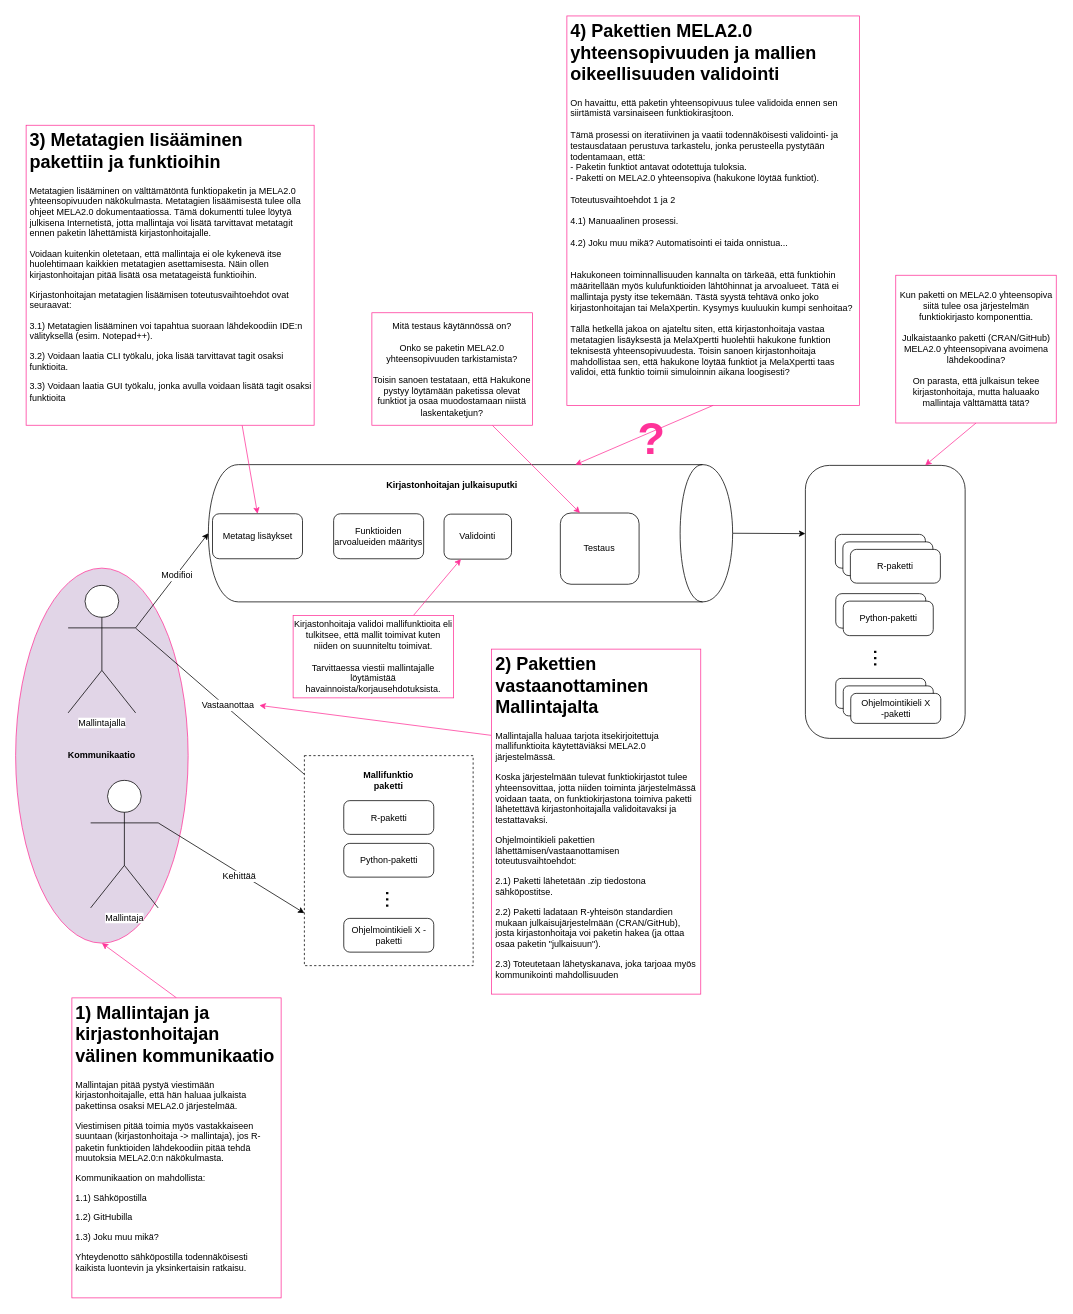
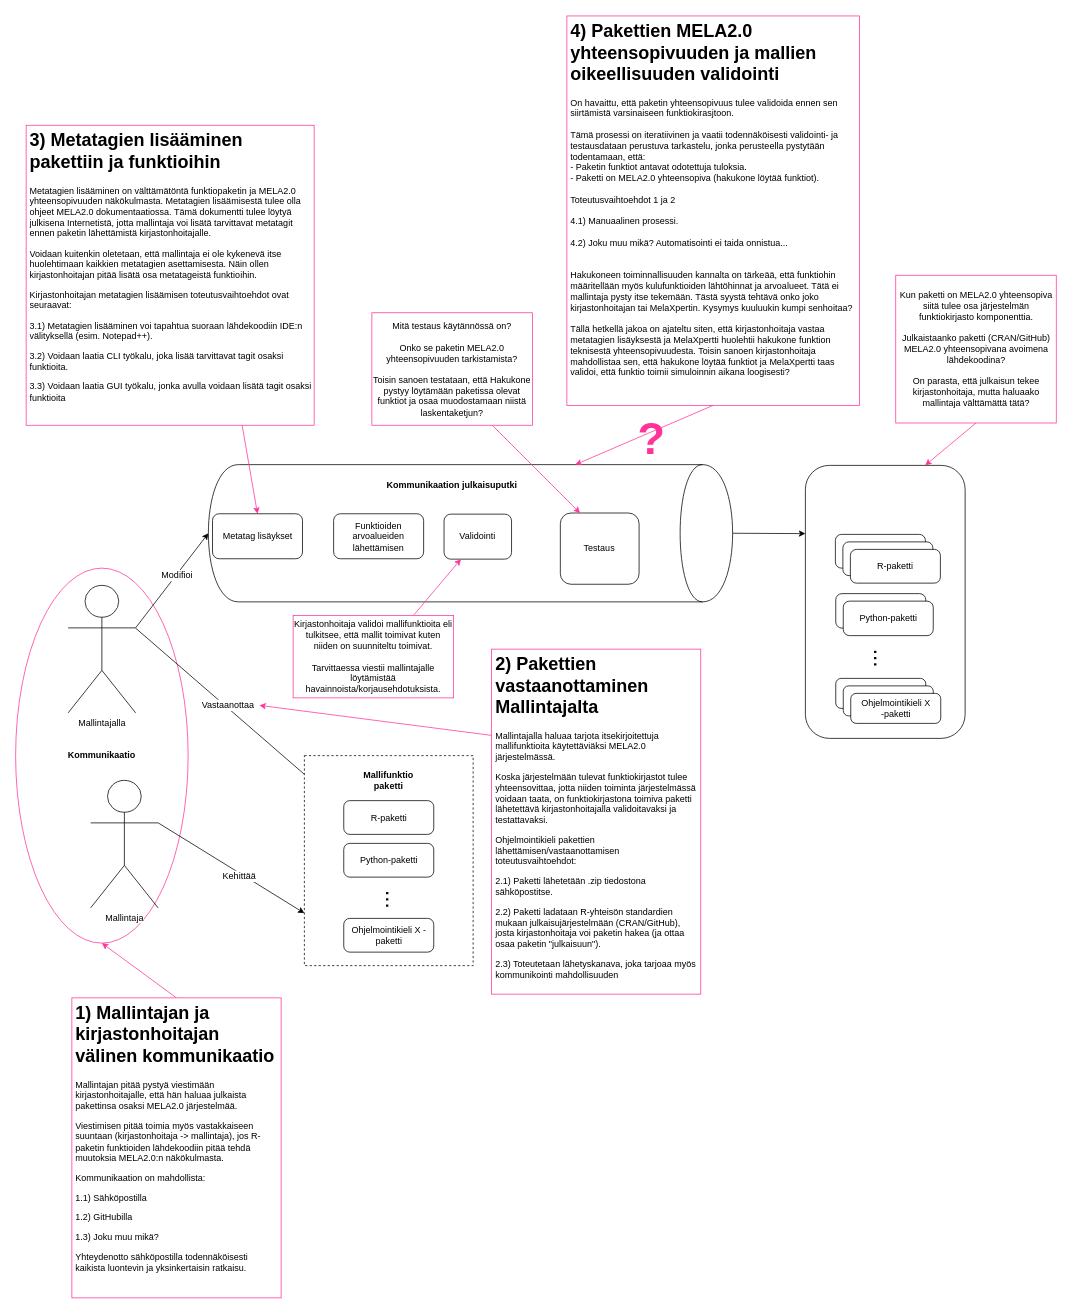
- <mxCell id="19" value="&lt;b&gt;Kirjastonhoitajan julkaisuputki&lt;br&gt;&lt;/b&gt;" style="text;html=1;strokeColor=none;fillColor=none;align=center;verticalAlign=middle;whiteSpace=wrap;rounded=0;" parent="1" vertex="1"><mxGeometry x="497" y="636" width="210" height="20" as="geometry" /></mxCell>
+ <mxCell id="19" value="&lt;b&gt;Kommunikaation julkaisuputki&lt;br&gt;&lt;/b&gt;" style="text;html=1;strokeColor=none;fillColor=none;align=center;verticalAlign=middle;whiteSpace=wrap;rounded=0;" parent="1" vertex="1"><mxGeometry x="497" y="636" width="210" height="20" as="geometry" /></mxCell>
- <mxCell id="16" value="Funktioiden arvoalueiden määritys" style="rounded=1;whiteSpace=wrap;html=1;" parent="1" vertex="1"><mxGeometry x="444" y="684.5" width="120" height="60" as="geometry" /></mxCell>
+ <mxCell id="16" value="Funktioiden arvoalueiden lähettämisen" style="rounded=1;whiteSpace=wrap;html=1;" parent="1" vertex="1"><mxGeometry x="444" y="684.5" width="120" height="60" as="geometry" /></mxCell>
- <mxCell id="2" value="&lt;b&gt;Kommunikaatio&lt;/b&gt;" style="ellipse;whiteSpace=wrap;html=1;fillColor=#e1d5e7;strokeColor=#FF3399;" parent="1" vertex="1"><mxGeometry x="20" y="757" width="230" height="500" as="geometry" /></mxCell>
+ <mxCell id="2" value="&lt;b&gt;Kommunikaatio&lt;/b&gt;" style="ellipse;whiteSpace=wrap;html=1;fillColor=#ffffff;strokeColor=#FF3399;" parent="1" vertex="1"><mxGeometry x="20" y="757" width="230" height="500" as="geometry" /></mxCell>
